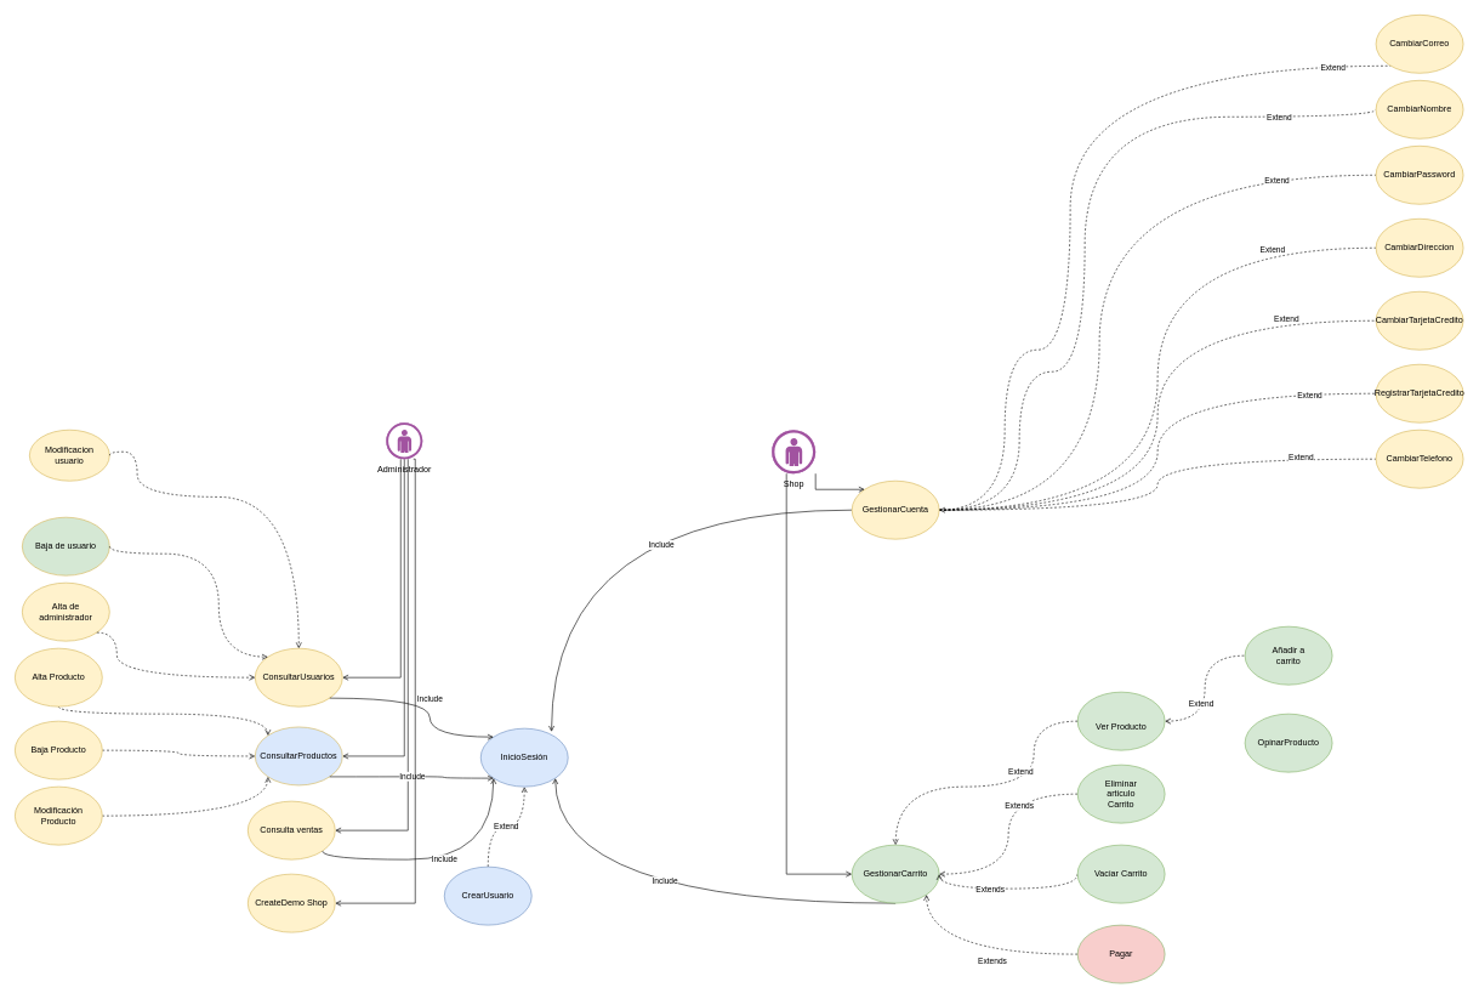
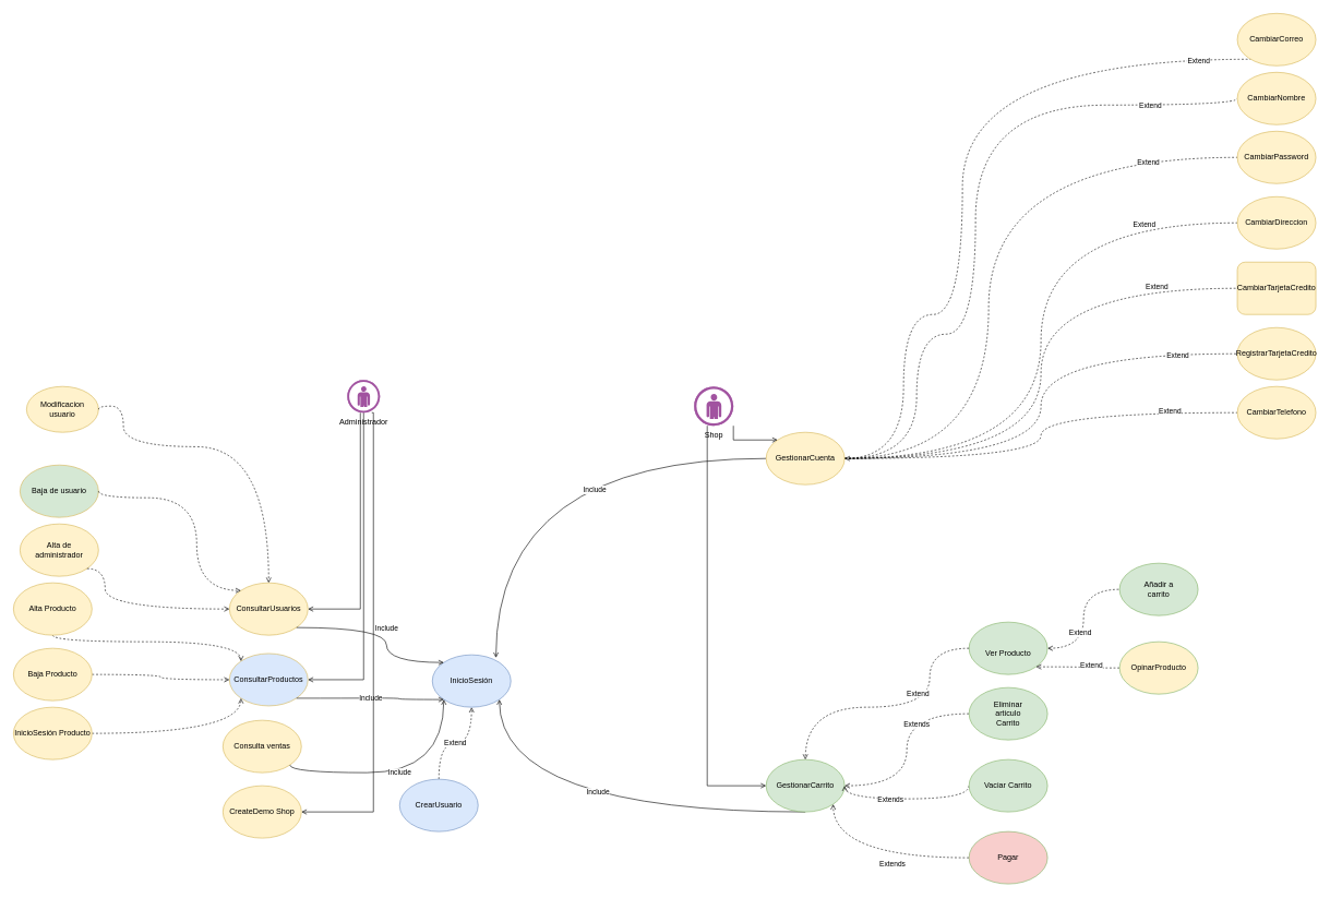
- <mxCell id="42" value="CambiarTarjetaCredito" style="ellipse;whiteSpace=wrap;html=1;fillColor=#fff2cc;strokeColor=#d6b656;" parent="1" vertex="1"><mxGeometry x="1890" y="400" width="120" height="80" as="geometry" /></mxCell>
+ <mxCell id="42" value="CambiarTarjetaCredito" style="whiteSpace=wrap;html=1;fillColor=#fff2cc;strokeColor=#d6b656;rounded=1;" parent="1" vertex="1"><mxGeometry x="1890" y="400" width="120" height="80" as="geometry" /></mxCell>
- <mxCell id="45" style="edgeStyle=orthogonalEdgeStyle;rounded=0;orthogonalLoop=1;jettySize=auto;html=1;entryX=1;entryY=0.5;entryDx=0;entryDy=0;startArrow=none;startFill=0;endArrow=open;endFill=0;" parent="1" source="48" target="51" edge="1"><mxGeometry relative="1" as="geometry"><Array as="points"><mxPoint x="560" y="1140" /></Array></mxGeometry></mxCell>
+ <mxCell id="18" style="edgeStyle=orthogonalEdgeStyle;curved=1;orthogonalLoop=1;jettySize=auto;html=1;entryX=1;entryY=1;entryDx=0;entryDy=0;dashed=1;startArrow=none;startFill=0;endArrow=open;endFill=0;" parent="1" source="20" target="16" edge="1"><mxGeometry relative="1" as="geometry" /></mxCell>
+ <mxCell id="19" value="Extend" style="edgeLabel;html=1;align=center;verticalAlign=middle;resizable=0;points=[];" parent="18" vertex="1" connectable="0"><mxGeometry x="-0.312" y="-4" relative="1" as="geometry"><mxPoint as="offset" /></mxGeometry></mxCell>
- <mxCell id="20" value="OpinarProducto" style="ellipse;whiteSpace=wrap;html=1;fillColor=#d5e8d4;strokeColor=#82b366;" parent="1" vertex="1"><mxGeometry x="1710" y="980" width="120" height="80" as="geometry" /></mxCell>
+ <mxCell id="20" value="OpinarProducto" style="ellipse;whiteSpace=wrap;html=1;fillColor=#fff2cc;strokeColor=#82b366;" parent="1" vertex="1"><mxGeometry x="1710" y="980" width="120" height="80" as="geometry" /></mxCell>
- <mxCell id="57" value="Modificación Producto" style="ellipse;whiteSpace=wrap;html=1;fillColor=#fff2cc;strokeColor=#d6b656;" parent="1" vertex="1"><mxGeometry x="20" y="1080" width="120" height="80" as="geometry" /></mxCell>
+ <mxCell id="57" value="InicioSesión Producto" style="ellipse;whiteSpace=wrap;html=1;fillColor=#fff2cc;strokeColor=#d6b656;" parent="1" vertex="1"><mxGeometry x="20" y="1080" width="120" height="80" as="geometry" /></mxCell>
